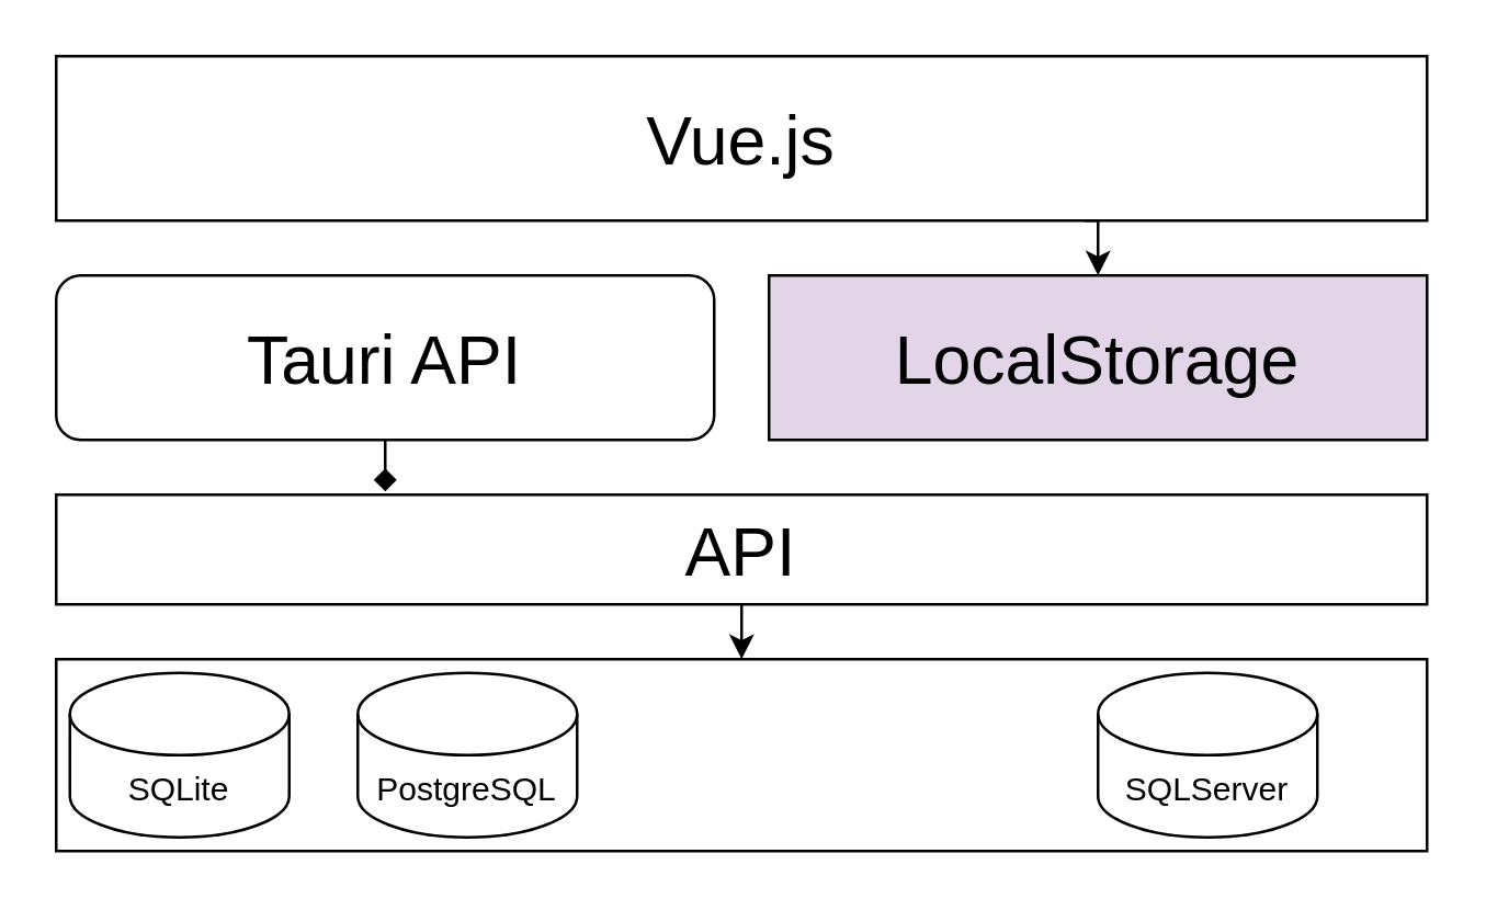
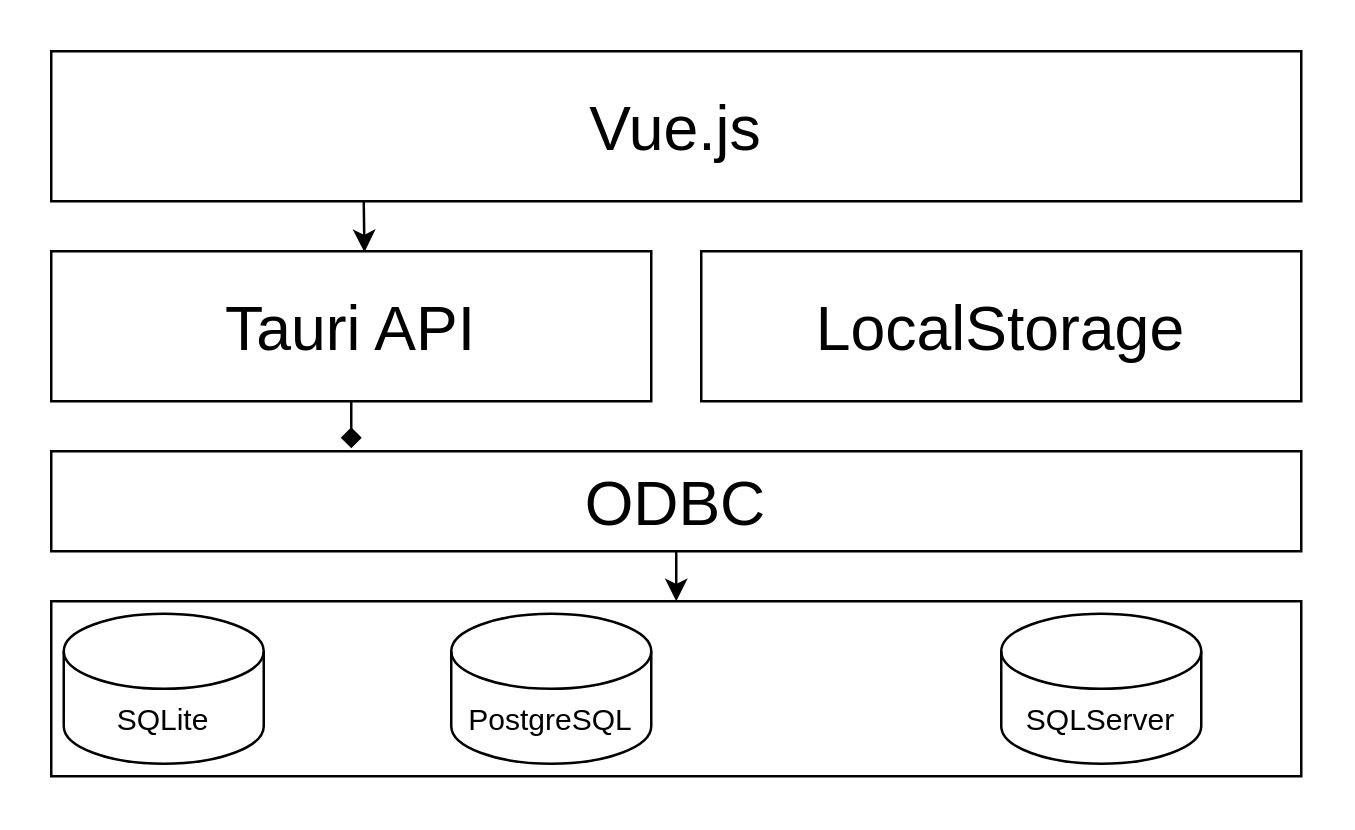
- <mxCell id="2" style="edgeStyle=orthogonalEdgeStyle;rounded=0;orthogonalLoop=1;jettySize=auto;html=1;exitX=0.75;exitY=1;exitDx=0;exitDy=0;entryX=0.5;entryY=0;entryDx=0;entryDy=0;" edge="1" parent="1" source="3" target="4"><mxGeometry relative="1" as="geometry" /></mxCell>
+ <mxCell id="9" style="edgeStyle=orthogonalEdgeStyle;rounded=0;orthogonalLoop=1;jettySize=auto;html=1;exitX=0.25;exitY=1;exitDx=0;exitDy=0;entryX=0.522;entryY=0.007;entryDx=0;entryDy=0;entryPerimeter=0;" edge="1" parent="1" source="3" target="5"><mxGeometry relative="1" as="geometry" /></mxCell>
- <mxCell id="5" value="&lt;font style=&quot;font-size: 25px;&quot;&gt;Tauri API&lt;/font&gt;" style="whiteSpace=wrap;html=1;rounded=1;" vertex="1" parent="1"><mxGeometry x="20" y="100" width="240" height="60" as="geometry" /></mxCell>
+ <mxCell id="5" value="&lt;font style=&quot;font-size: 25px;&quot;&gt;Tauri API&lt;/font&gt;" style="rounded=0;whiteSpace=wrap;html=1;" vertex="1" parent="1"><mxGeometry x="20" y="100" width="240" height="60" as="geometry" /></mxCell>
- <mxCell id="4" value="&lt;font style=&quot;font-size: 25px;&quot;&gt;LocalStorage&lt;/font&gt;" style="rounded=0;whiteSpace=wrap;html=1;fillColor=#e1d5e7;" vertex="1" parent="1"><mxGeometry x="280" y="100" width="240" height="60" as="geometry" /></mxCell>
+ <mxCell id="4" value="&lt;font style=&quot;font-size: 25px;&quot;&gt;LocalStorage&lt;/font&gt;" style="rounded=0;whiteSpace=wrap;html=1;" vertex="1" parent="1"><mxGeometry x="280" y="100" width="240" height="60" as="geometry" /></mxCell>
- <mxCell id="7" value="&lt;font style=&quot;font-size: 25px;&quot;&gt;API&lt;/font&gt;" style="rounded=0;whiteSpace=wrap;html=1;" vertex="1" parent="1"><mxGeometry x="20" y="180" width="500" height="40" as="geometry" /></mxCell>
+ <mxCell id="7" value="&lt;font style=&quot;font-size: 25px;&quot;&gt;ODBC&lt;/font&gt;" style="rounded=0;whiteSpace=wrap;html=1;" vertex="1" parent="1"><mxGeometry x="20" y="180" width="500" height="40" as="geometry" /></mxCell>
- <mxCell id="13" value="PostgreSQL" style="shape=cylinder3;whiteSpace=wrap;html=1;boundedLbl=1;backgroundOutline=1;size=15;" vertex="1" parent="1"><mxGeometry x="130" y="245" width="80" height="60" as="geometry" /></mxCell>
+ <mxCell id="13" value="PostgreSQL" style="shape=cylinder3;whiteSpace=wrap;html=1;boundedLbl=1;backgroundOutline=1;size=15;" vertex="1" parent="1"><mxGeometry x="180" y="245" width="80" height="60" as="geometry" /></mxCell>
